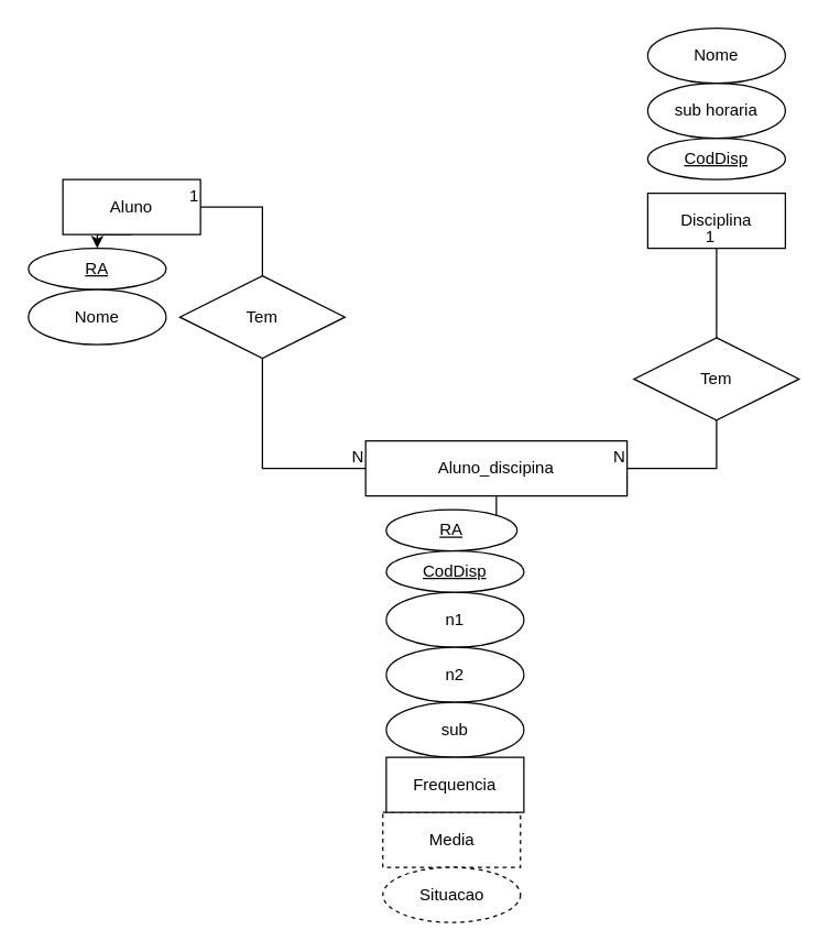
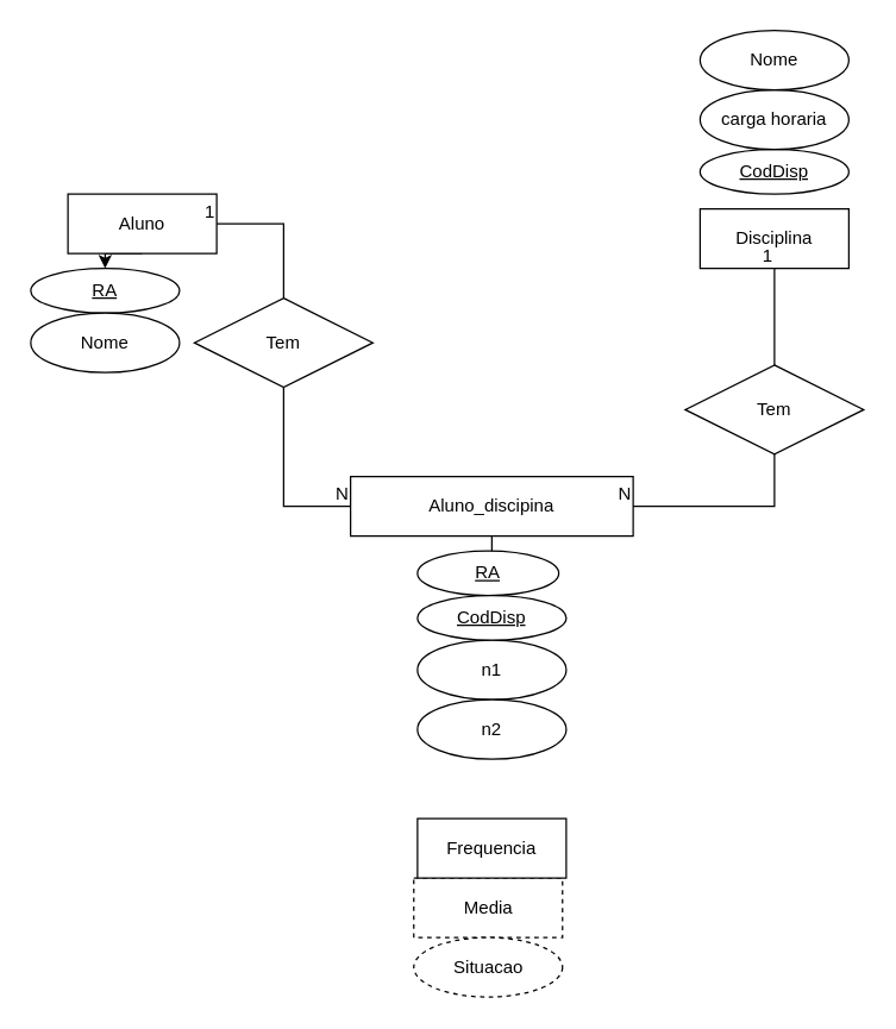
- <mxCell id="27" value="sub horaria" style="ellipse;whiteSpace=wrap;html=1;align=center;" parent="1" vertex="1"><mxGeometry x="470" y="60" width="100" height="40" as="geometry" /></mxCell>
+ <mxCell id="27" value="carga horaria" style="ellipse;whiteSpace=wrap;html=1;align=center;" parent="1" vertex="1"><mxGeometry x="470" y="60" width="100" height="40" as="geometry" /></mxCell>
- <mxCell id="5" value="Aluno_discipina" style="whiteSpace=wrap;html=1;align=center;" parent="1" vertex="1"><mxGeometry x="265" y="320" width="190" height="40" as="geometry" /></mxCell>
+ <mxCell id="5" value="Aluno_discipina" style="whiteSpace=wrap;html=1;align=center;" parent="1" vertex="1"><mxGeometry x="235" y="320" width="190" height="40" as="geometry" /></mxCell>
- <mxCell id="9" value="sub" style="ellipse;whiteSpace=wrap;html=1;align=center;" parent="1" vertex="1"><mxGeometry x="280" y="510" width="100" height="40" as="geometry" /></mxCell>
